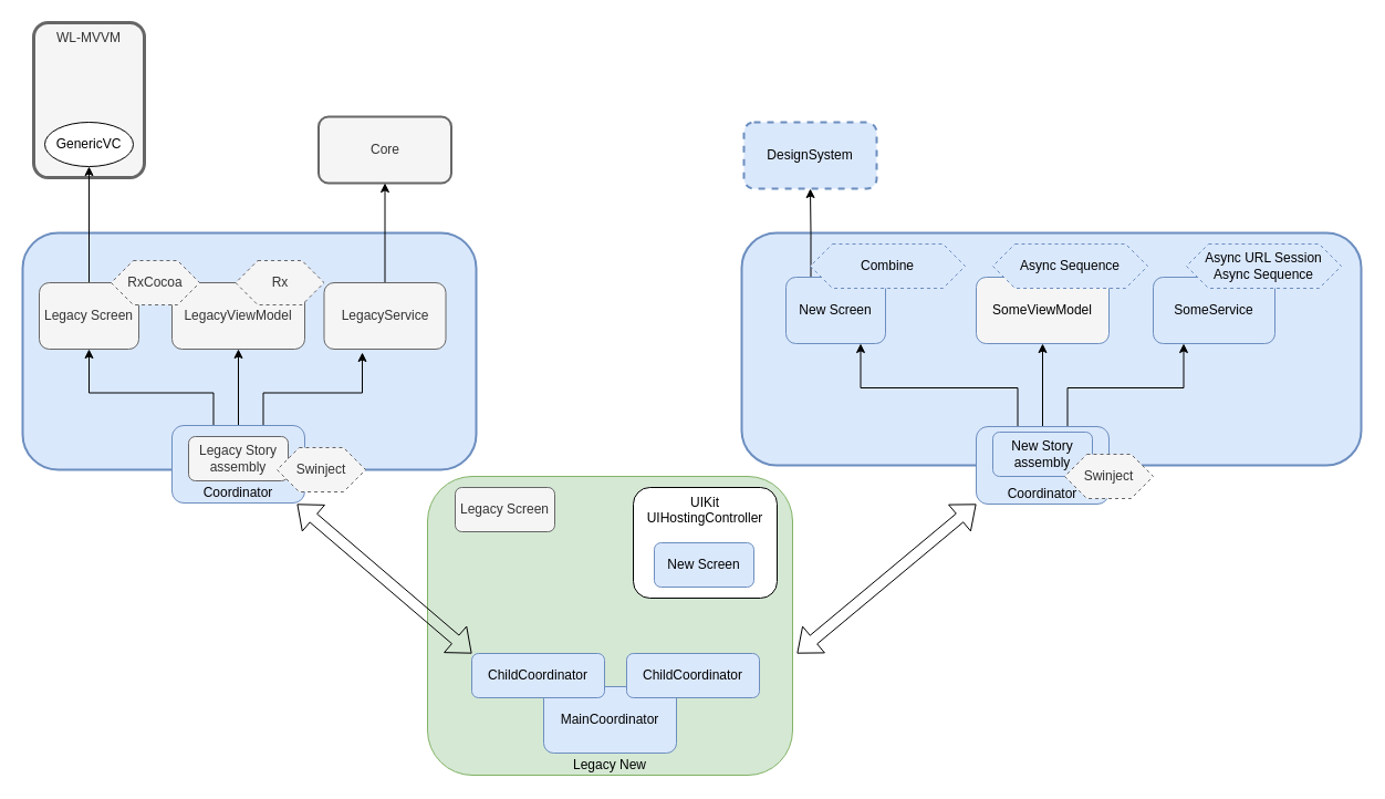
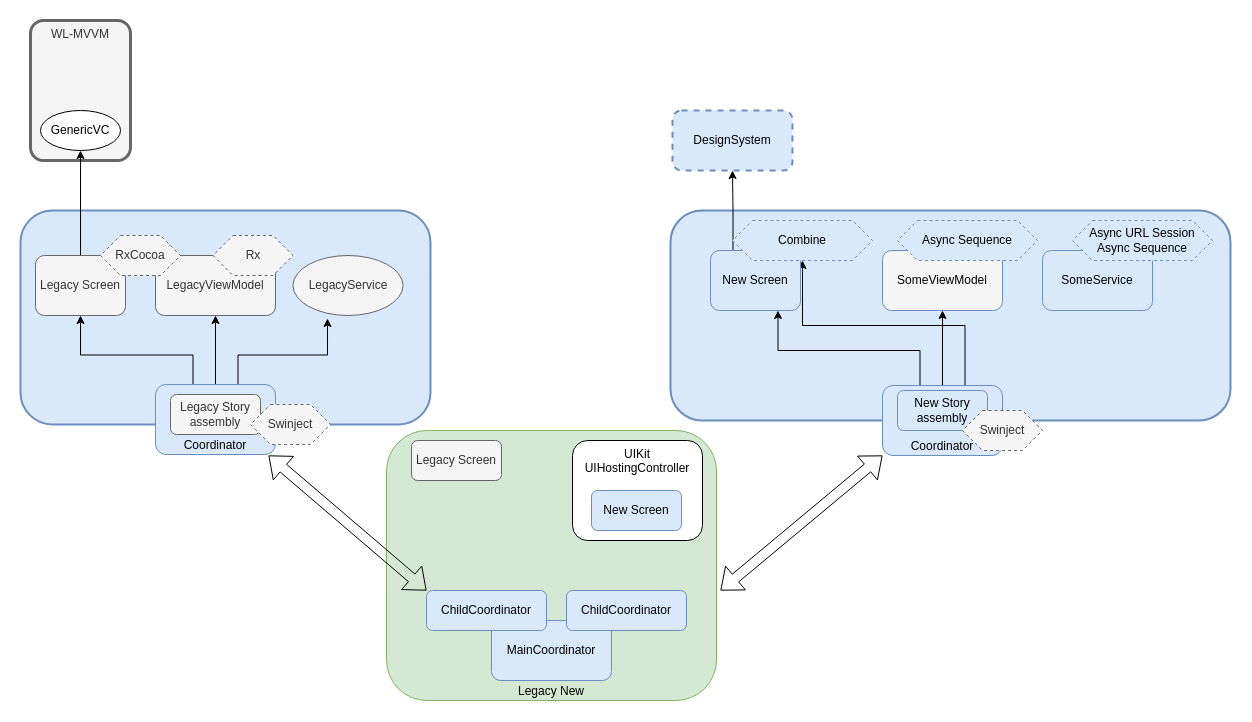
- <mxCell id="4" value="Core" style="rounded=1;whiteSpace=wrap;html=1;fillColor=#f5f5f5;fontColor=#333333;strokeColor=#666666;strokeWidth=2;" parent="1" vertex="1"><mxGeometry x="287.5" y="105" width="120" height="60" as="geometry" /></mxCell>
- <mxCell id="24" style="edgeStyle=orthogonalEdgeStyle;rounded=0;orthogonalLoop=1;jettySize=auto;html=1;exitX=0.5;exitY=0;exitDx=0;exitDy=0;entryX=0.5;entryY=1;entryDx=0;entryDy=0;" parent="1" source="25" target="4" edge="1"><mxGeometry relative="1" as="geometry" /></mxCell>
- <mxCell id="25" value="LegacyService" style="rounded=1;whiteSpace=wrap;html=1;fillColor=#f5f5f5;fontColor=#333333;strokeColor=#666666;" parent="1" vertex="1"><mxGeometry x="292.5" y="255" width="110" height="60" as="geometry" /></mxCell>
+ <mxCell id="25" value="LegacyService" style="ellipse;whiteSpace=wrap;html=1;fillColor=#f5f5f5;fontColor=#333333;strokeColor=#666666;" parent="1" vertex="1"><mxGeometry x="292.5" y="255" width="110" height="60" as="geometry" /></mxCell>
- <mxCell id="12" style="edgeStyle=orthogonalEdgeStyle;rounded=0;orthogonalLoop=1;jettySize=auto;html=1;exitX=0.75;exitY=0;exitDx=0;exitDy=0;entryX=0.25;entryY=1;entryDx=0;entryDy=0;" parent="1" source="34" target="8" edge="1"><mxGeometry relative="1" as="geometry" /></mxCell>
+ <mxCell id="12" style="edgeStyle=orthogonalEdgeStyle;rounded=0;orthogonalLoop=1;jettySize=auto;html=1;exitX=0.75;exitY=0;exitDx=0;exitDy=0;" parent="1" source="34" target="19" edge="1"><mxGeometry relative="1" as="geometry" /></mxCell>
